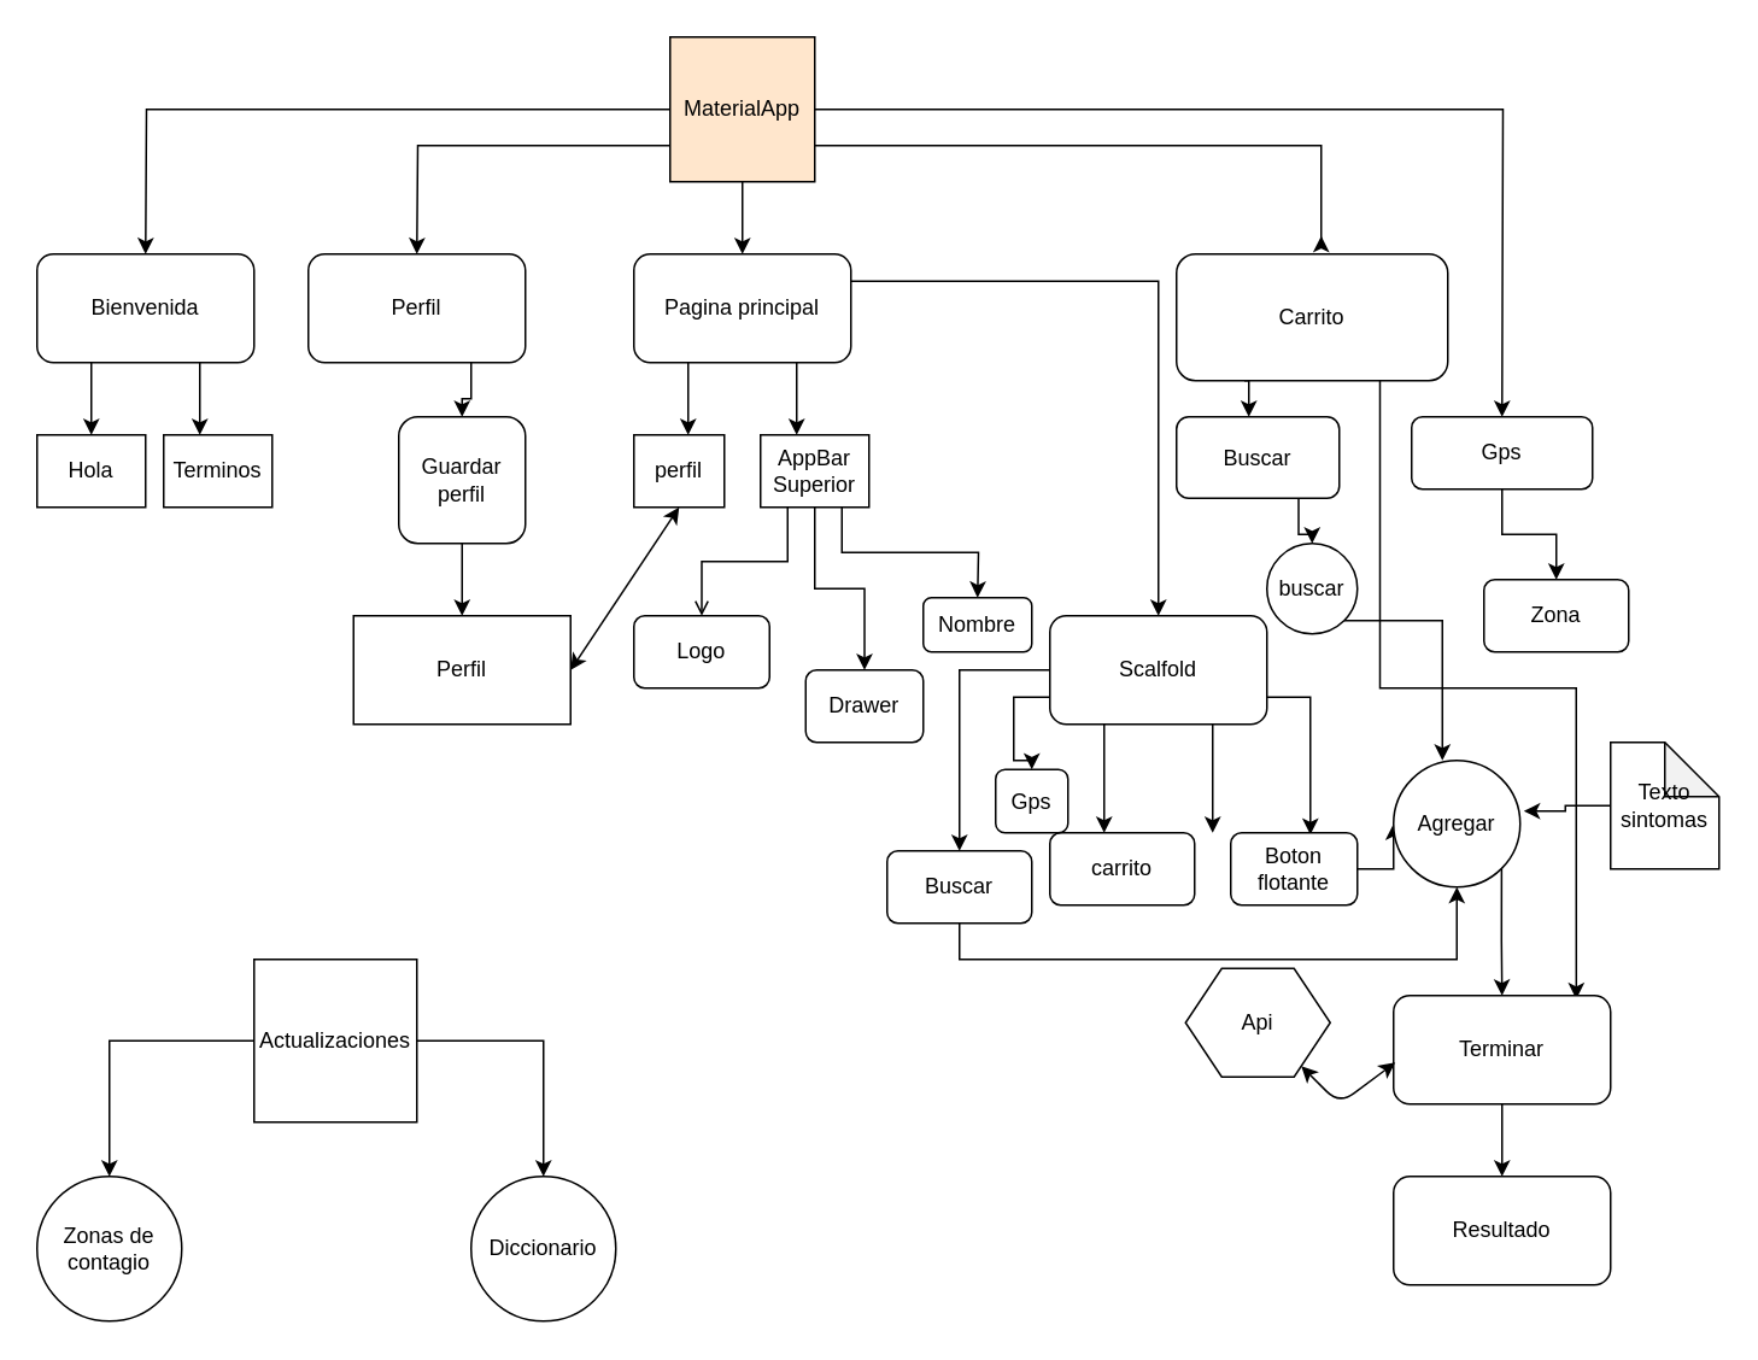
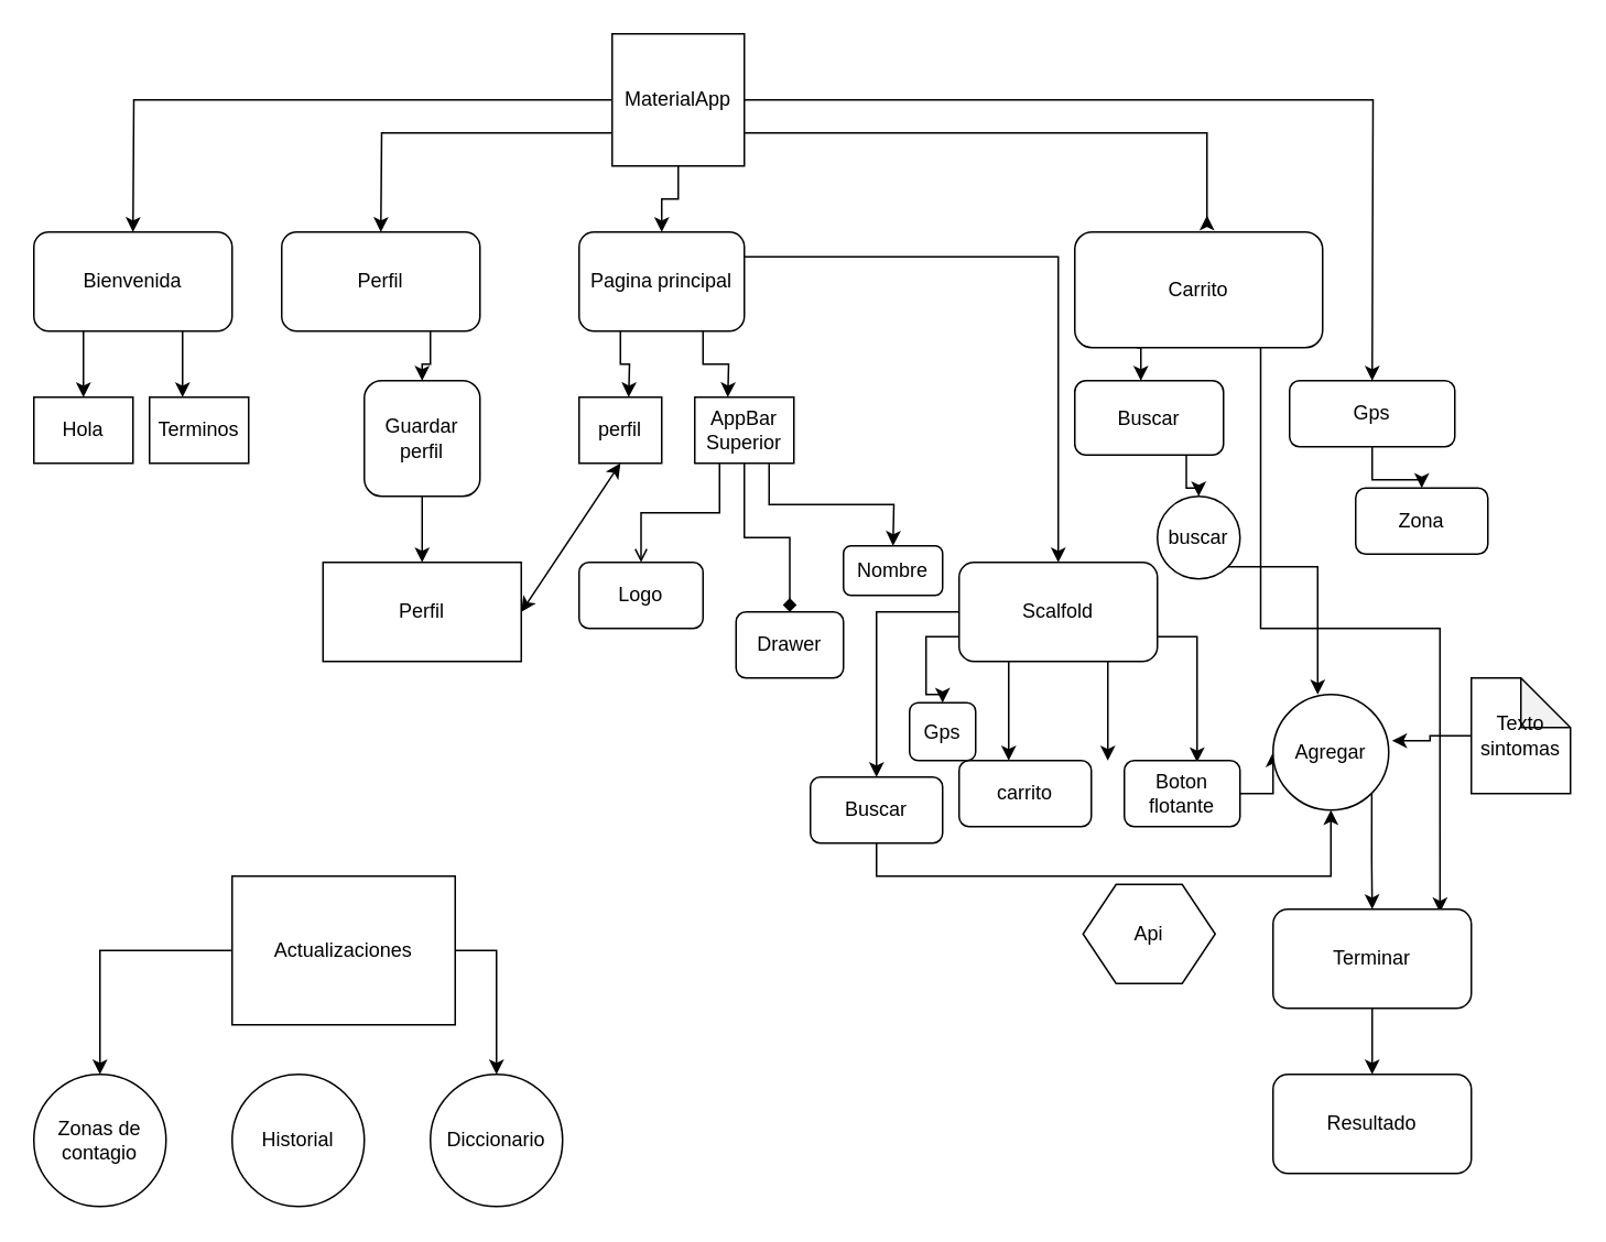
- <mxCell id="7" value="MaterialApp" style="whiteSpace=wrap;html=1;aspect=fixed;fillColor=#ffe6cc;" vertex="1" parent="1"><mxGeometry x="370" y="20" width="80" height="80" as="geometry" /></mxCell>
+ <mxCell id="7" value="MaterialApp" style="whiteSpace=wrap;html=1;aspect=fixed;" vertex="1" parent="1"><mxGeometry x="370" y="20" width="80" height="80" as="geometry" /></mxCell>
- <mxCell id="21" value="Pagina principal" style="rounded=1;whiteSpace=wrap;html=1;" vertex="1" parent="1"><mxGeometry x="350" y="140" width="120" height="60" as="geometry" /></mxCell>
+ <mxCell id="21" value="Pagina principal" style="rounded=1;whiteSpace=wrap;html=1;" vertex="1" parent="1"><mxGeometry x="350" y="140" width="100" height="60" as="geometry" /></mxCell>
- <mxCell id="50" value="Zona " style="rounded=1;whiteSpace=wrap;html=1;" vertex="1" parent="1"><mxGeometry x="820" y="320" width="80" height="40" as="geometry" /></mxCell>
+ <mxCell id="50" value="Zona " style="rounded=1;whiteSpace=wrap;html=1;" vertex="1" parent="1"><mxGeometry x="820" y="295" width="80" height="40" as="geometry" /></mxCell>
- <mxCell id="23" style="edgeStyle=orthogonalEdgeStyle;rounded=0;orthogonalLoop=1;jettySize=auto;html=1;entryX=0.5;entryY=0;entryDx=0;entryDy=0;" edge="1" parent="1" source="25" target="35"><mxGeometry relative="1" as="geometry"><mxPoint x="470" y="360" as="targetPoint" /></mxGeometry></mxCell>
+ <mxCell id="23" style="edgeStyle=orthogonalEdgeStyle;rounded=0;orthogonalLoop=1;jettySize=auto;html=1;entryX=0.5;entryY=0;entryDx=0;entryDy=0;endArrow=diamond;" edge="1" parent="1" source="25" target="35"><mxGeometry relative="1" as="geometry"><mxPoint x="470" y="360" as="targetPoint" /></mxGeometry></mxCell>
- <mxCell id="61" value="Actualizaciones" style="whiteSpace=wrap;html=1;aspect=fixed;" vertex="1" parent="1"><mxGeometry x="140" y="530" width="90" height="90" as="geometry" /></mxCell>
+ <mxCell id="61" value="Actualizaciones" style="whiteSpace=wrap;html=1;aspect=fixed;" vertex="1" parent="1"><mxGeometry x="140" y="530" width="135" height="90" as="geometry" /></mxCell>
- <mxCell id="67" value="" style="endArrow=classic;startArrow=classic;html=1;entryX=0.008;entryY=0.617;entryDx=0;entryDy=0;entryPerimeter=0;" edge="1" parent="1" source="66" target="54"><mxGeometry width="50" height="50" relative="1" as="geometry"><mxPoint x="390" y="610" as="sourcePoint" /><mxPoint x="440" y="560" as="targetPoint" /><Array as="points"><mxPoint x="740" y="610" /></Array></mxGeometry></mxCell>
+ <mxCell id="57" value="Historial" style="ellipse;whiteSpace=wrap;html=1;aspect=fixed;" vertex="1" parent="1"><mxGeometry x="140" y="650" width="80" height="80" as="geometry" /></mxCell>
